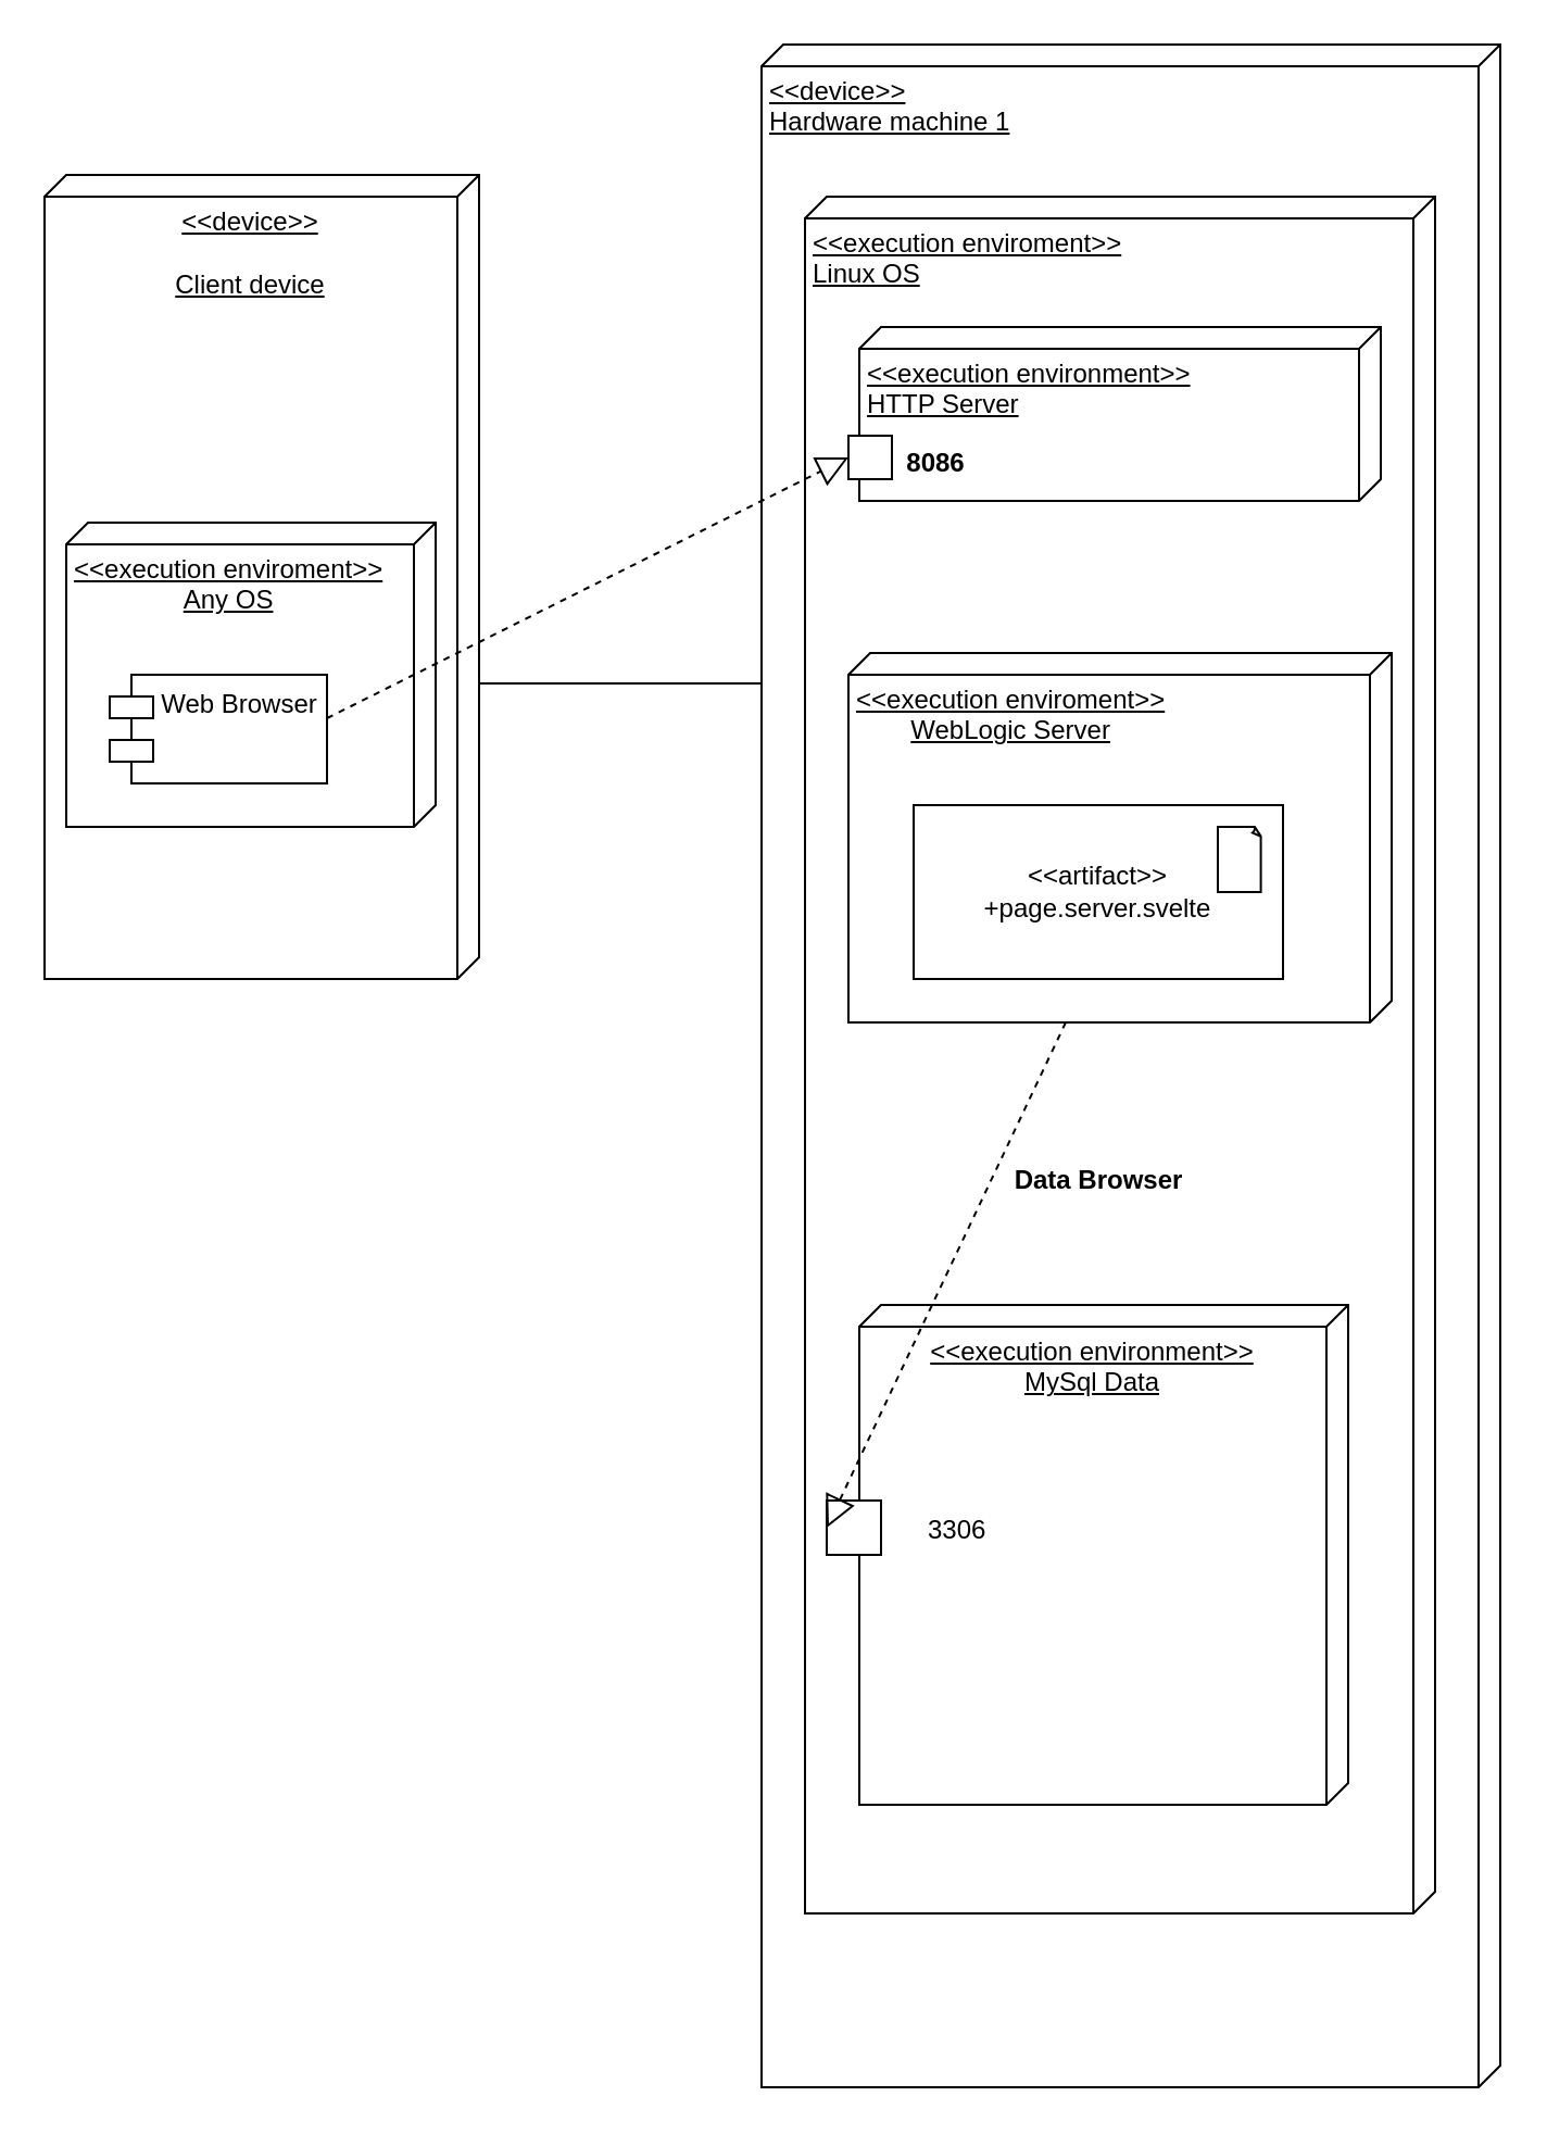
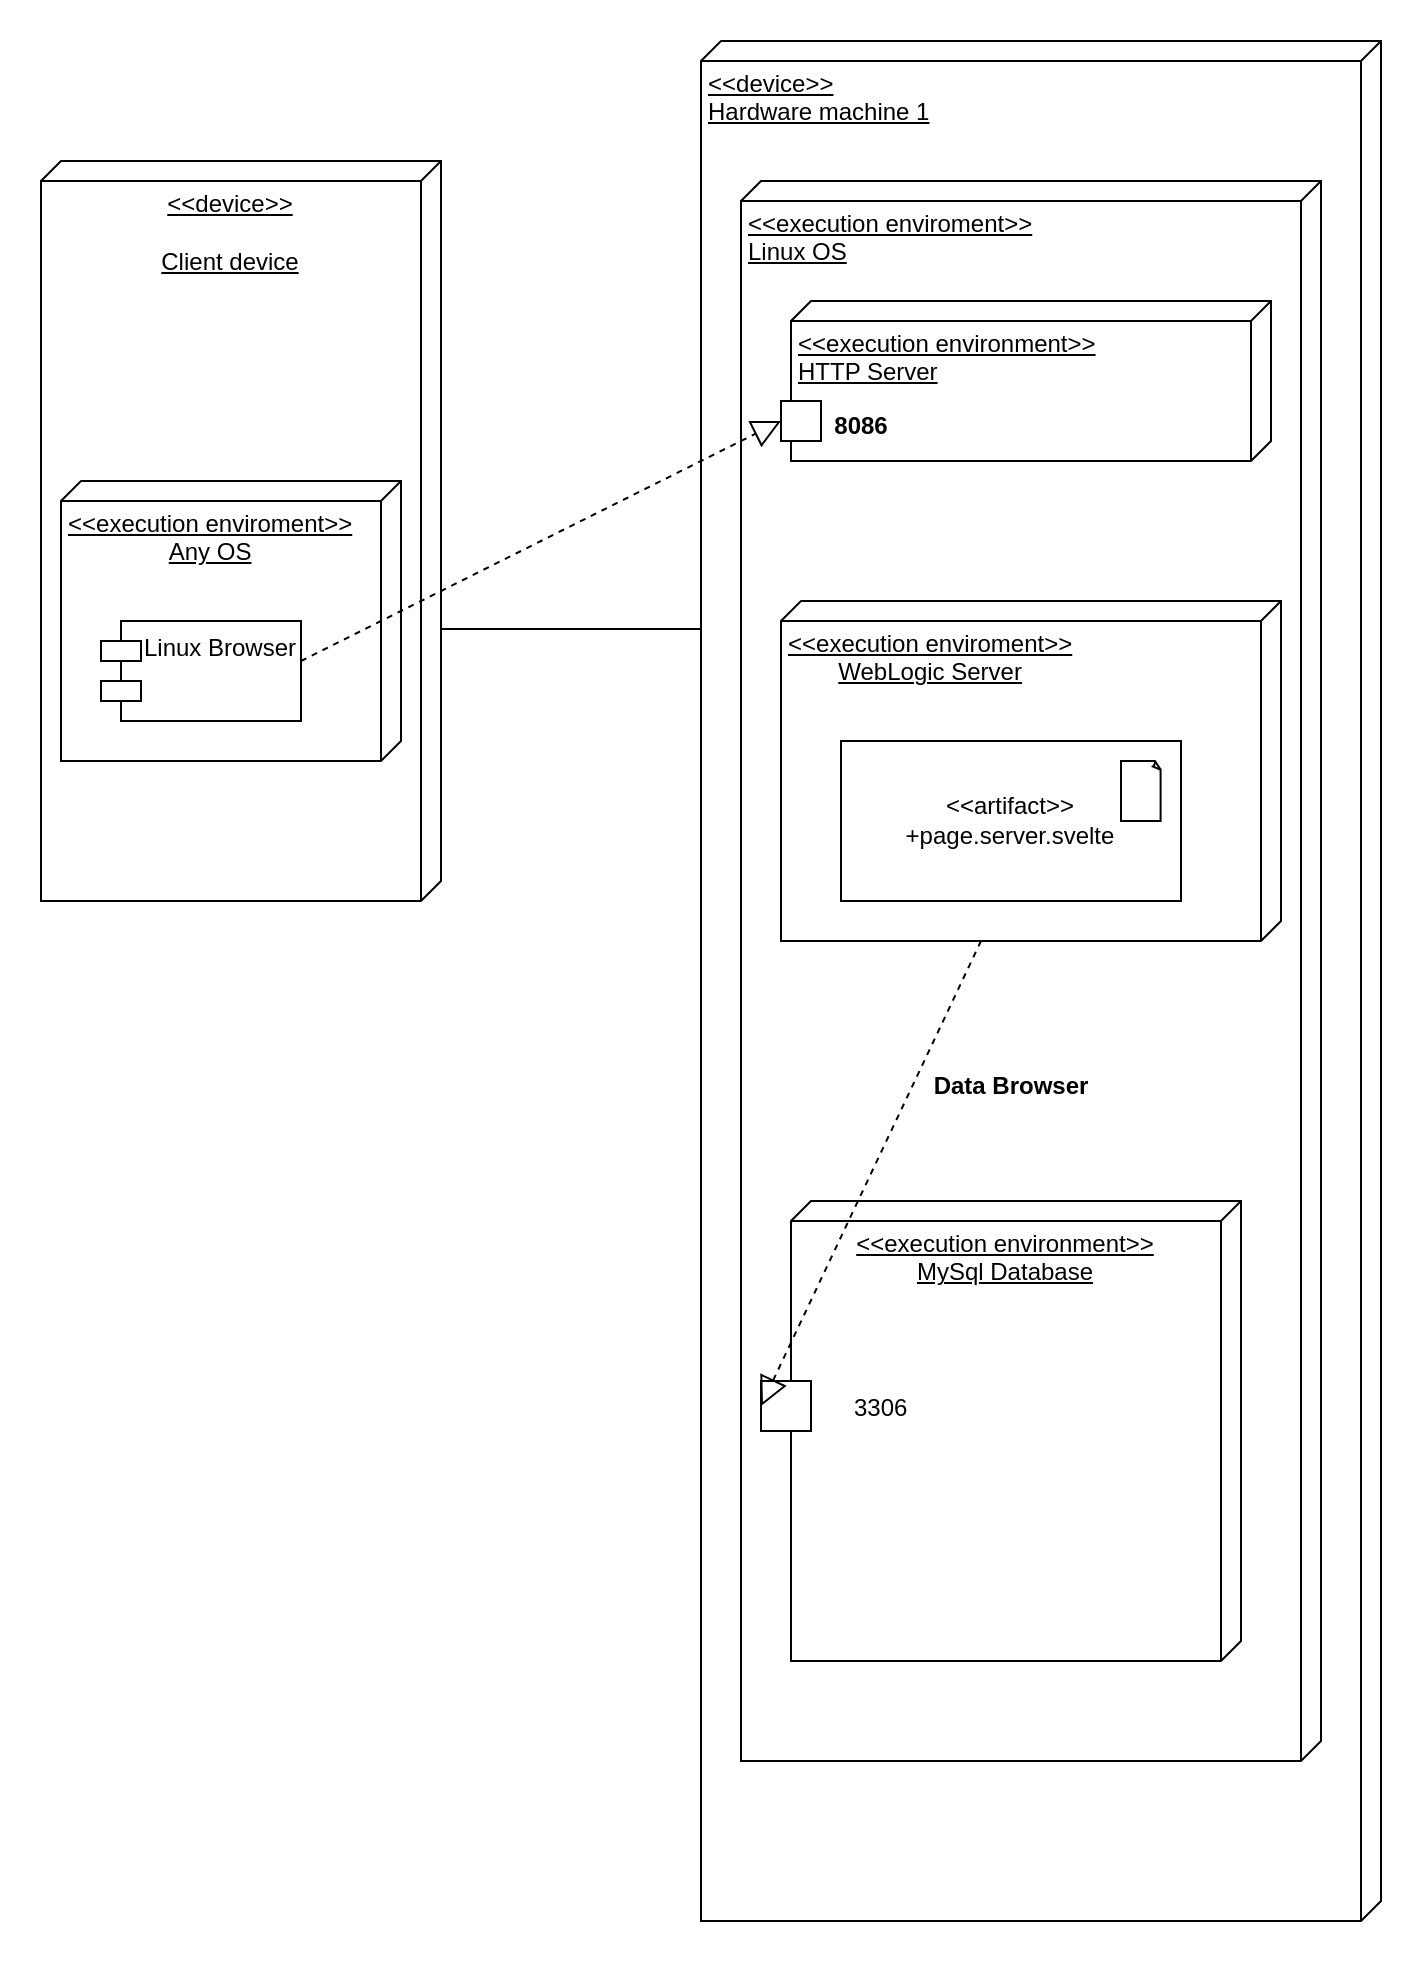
- <mxCell id="4" value="Web Browser" style="shape=module;align=left;spacingLeft=20;align=center;verticalAlign=top;whiteSpace=wrap;html=1;" vertex="1" parent="1"><mxGeometry x="50" y="310" width="100" height="50" as="geometry" /></mxCell>
+ <mxCell id="4" value="Linux Browser" style="shape=module;align=left;spacingLeft=20;align=center;verticalAlign=top;whiteSpace=wrap;html=1;" vertex="1" parent="1"><mxGeometry x="50" y="310" width="100" height="50" as="geometry" /></mxCell>
- <mxCell id="11" value="&lt;div align=&quot;center&quot;&gt;&amp;lt;&amp;lt;execution environment&amp;gt;&amp;gt;&lt;br&gt;MySql Data&lt;br&gt;&lt;/div&gt;" style="verticalAlign=top;align=center;spacingTop=8;spacingLeft=2;spacingRight=12;shape=cube;size=10;direction=south;fontStyle=4;html=1;whiteSpace=wrap;" vertex="1" parent="1"><mxGeometry x="395" y="600" width="225" height="230" as="geometry" /></mxCell>
+ <mxCell id="11" value="&lt;div align=&quot;center&quot;&gt;&amp;lt;&amp;lt;execution environment&amp;gt;&amp;gt;&lt;br&gt;MySql Database&lt;br&gt;&lt;/div&gt;" style="verticalAlign=top;align=center;spacingTop=8;spacingLeft=2;spacingRight=12;shape=cube;size=10;direction=south;fontStyle=4;html=1;whiteSpace=wrap;" vertex="1" parent="1"><mxGeometry x="395" y="600" width="225" height="230" as="geometry" /></mxCell>
